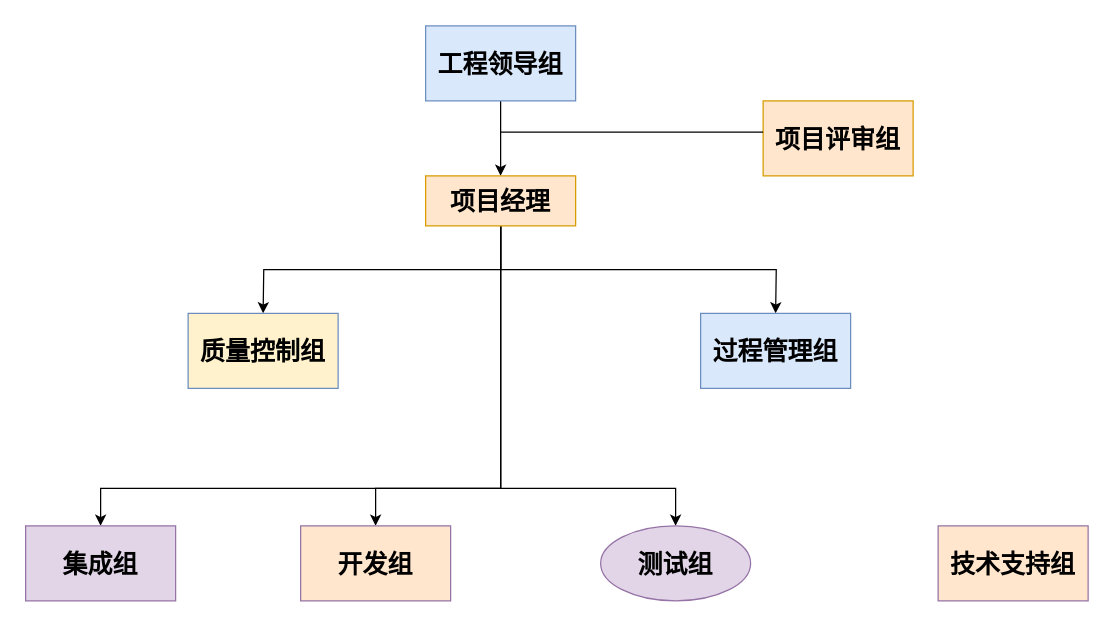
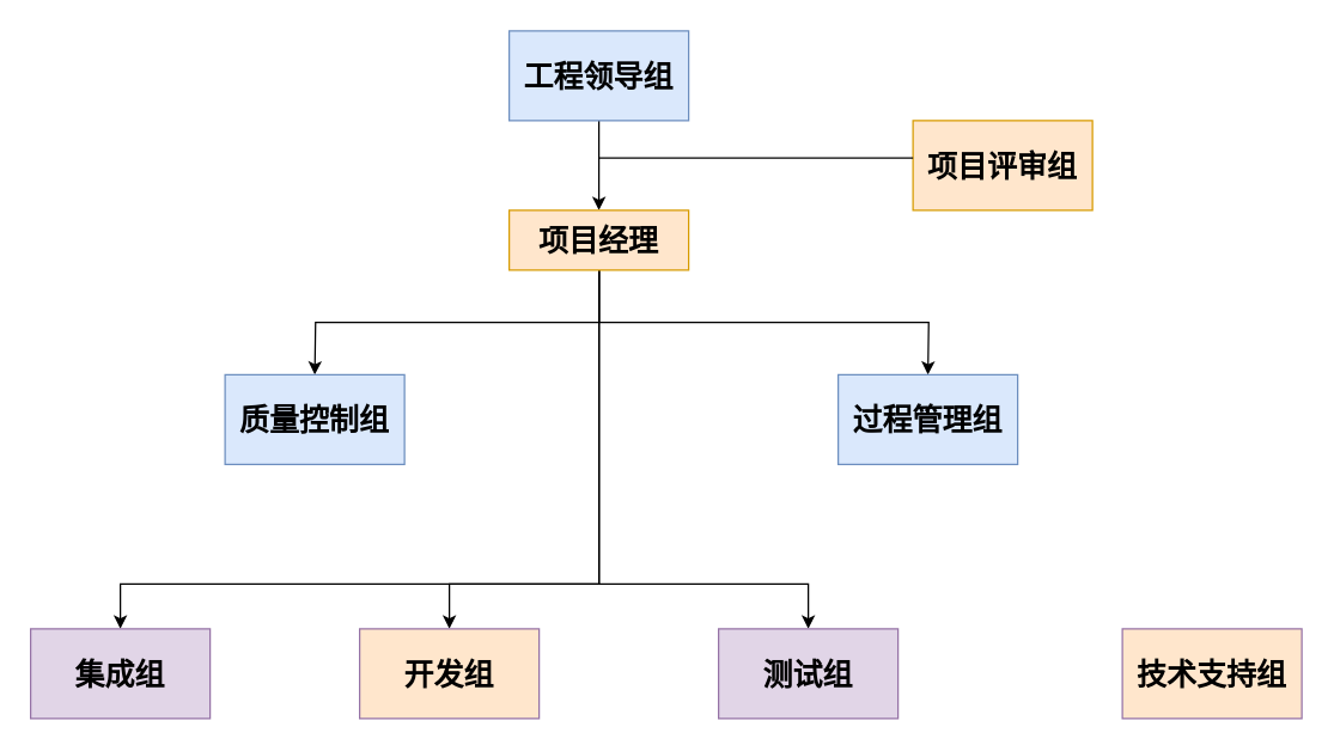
- <mxCell id="11" value="质量控制组" style="rounded=0;whiteSpace=wrap;html=1;fontStyle=1;fontSize=20;fillColor=#fff2cc;strokeColor=#6c8ebf;" parent="1" vertex="1"><mxGeometry x="150" y="250" width="120" height="60" as="geometry" /></mxCell>
+ <mxCell id="11" value="质量控制组" style="rounded=0;whiteSpace=wrap;html=1;fontStyle=1;fontSize=20;fillColor=#dae8fc;strokeColor=#6c8ebf;" parent="1" vertex="1"><mxGeometry x="150" y="250" width="120" height="60" as="geometry" /></mxCell>
- <mxCell id="15" value="测试组" style="ellipse;whiteSpace=wrap;html=1;fontStyle=1;fontSize=20;fillColor=#e1d5e7;strokeColor=#9673a6;" parent="1" vertex="1"><mxGeometry x="480" y="420" width="120" height="60" as="geometry" /></mxCell>
+ <mxCell id="15" value="测试组" style="rounded=0;whiteSpace=wrap;html=1;fontStyle=1;fontSize=20;fillColor=#e1d5e7;strokeColor=#9673a6;" parent="1" vertex="1"><mxGeometry x="480" y="420" width="120" height="60" as="geometry" /></mxCell>
